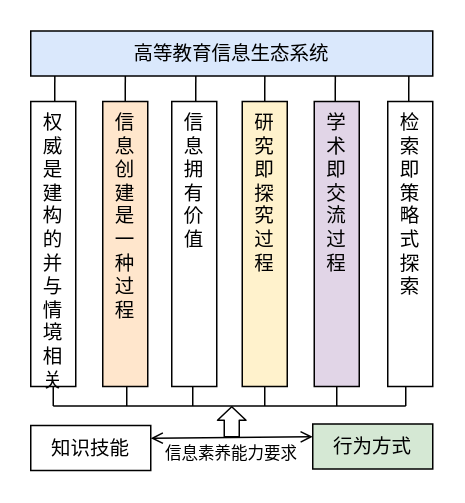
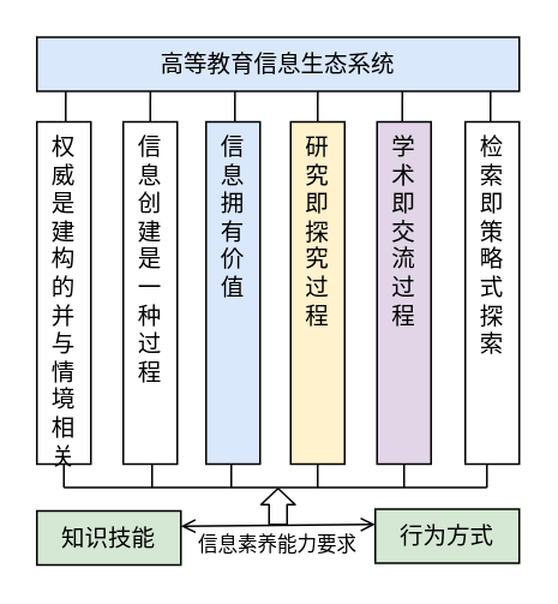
- <mxCell id="5" value="信&lt;br style=&quot;font-size: 13px;&quot;&gt;息&lt;br style=&quot;font-size: 13px;&quot;&gt;创&lt;br style=&quot;font-size: 13px;&quot;&gt;建&lt;br style=&quot;font-size: 13px;&quot;&gt;是&lt;br style=&quot;font-size: 13px;&quot;&gt;一&lt;br style=&quot;font-size: 13px;&quot;&gt;种&lt;br style=&quot;font-size: 13px;&quot;&gt;过&lt;br style=&quot;font-size: 13px;&quot;&gt;程" style="rounded=0;whiteSpace=wrap;html=1;horizontal=1;verticalAlign=top;fontSize=13;fillColor=#ffe6cc;" vertex="1" parent="1"><mxGeometry x="68" y="67" width="30" height="190" as="geometry" /></mxCell>
+ <mxCell id="5" value="信&lt;br style=&quot;font-size: 13px;&quot;&gt;息&lt;br style=&quot;font-size: 13px;&quot;&gt;创&lt;br style=&quot;font-size: 13px;&quot;&gt;建&lt;br style=&quot;font-size: 13px;&quot;&gt;是&lt;br style=&quot;font-size: 13px;&quot;&gt;一&lt;br style=&quot;font-size: 13px;&quot;&gt;种&lt;br style=&quot;font-size: 13px;&quot;&gt;过&lt;br style=&quot;font-size: 13px;&quot;&gt;程" style="rounded=0;whiteSpace=wrap;html=1;horizontal=1;verticalAlign=top;fontSize=13;" vertex="1" parent="1"><mxGeometry x="68" y="67" width="30" height="190" as="geometry" /></mxCell>
- <mxCell id="6" value="信&lt;br style=&quot;font-size: 13px;&quot;&gt;息&lt;br style=&quot;font-size: 13px;&quot;&gt;拥&lt;br style=&quot;font-size: 13px;&quot;&gt;有&lt;br style=&quot;font-size: 13px;&quot;&gt;价&lt;br style=&quot;font-size: 13px;&quot;&gt;值" style="rounded=0;whiteSpace=wrap;html=1;horizontal=1;verticalAlign=top;fontSize=13;" vertex="1" parent="1"><mxGeometry x="114" y="67" width="30" height="190" as="geometry" /></mxCell>
+ <mxCell id="6" value="信&lt;br style=&quot;font-size: 13px;&quot;&gt;息&lt;br style=&quot;font-size: 13px;&quot;&gt;拥&lt;br style=&quot;font-size: 13px;&quot;&gt;有&lt;br style=&quot;font-size: 13px;&quot;&gt;价&lt;br style=&quot;font-size: 13px;&quot;&gt;值" style="rounded=0;whiteSpace=wrap;html=1;horizontal=1;verticalAlign=top;fontSize=13;fillColor=#dae8fc;" vertex="1" parent="1"><mxGeometry x="114" y="67" width="30" height="190" as="geometry" /></mxCell>
- <mxCell id="23" value="知识技能" style="rounded=0;whiteSpace=wrap;html=1;fontSize=13;" vertex="1" parent="1"><mxGeometry x="20" y="283" width="80" height="30" as="geometry" /></mxCell>
+ <mxCell id="23" value="知识技能" style="rounded=0;whiteSpace=wrap;html=1;fontSize=13;fillColor=#d5e8d4;" vertex="1" parent="1"><mxGeometry x="20" y="283" width="80" height="30" as="geometry" /></mxCell>
